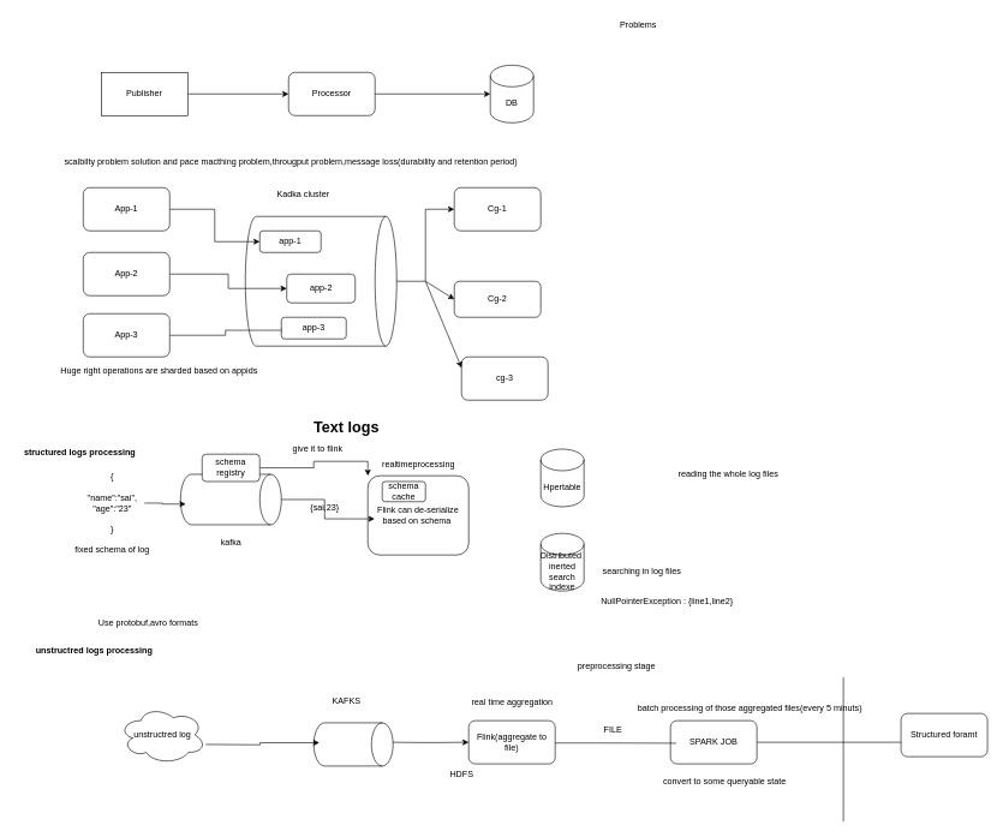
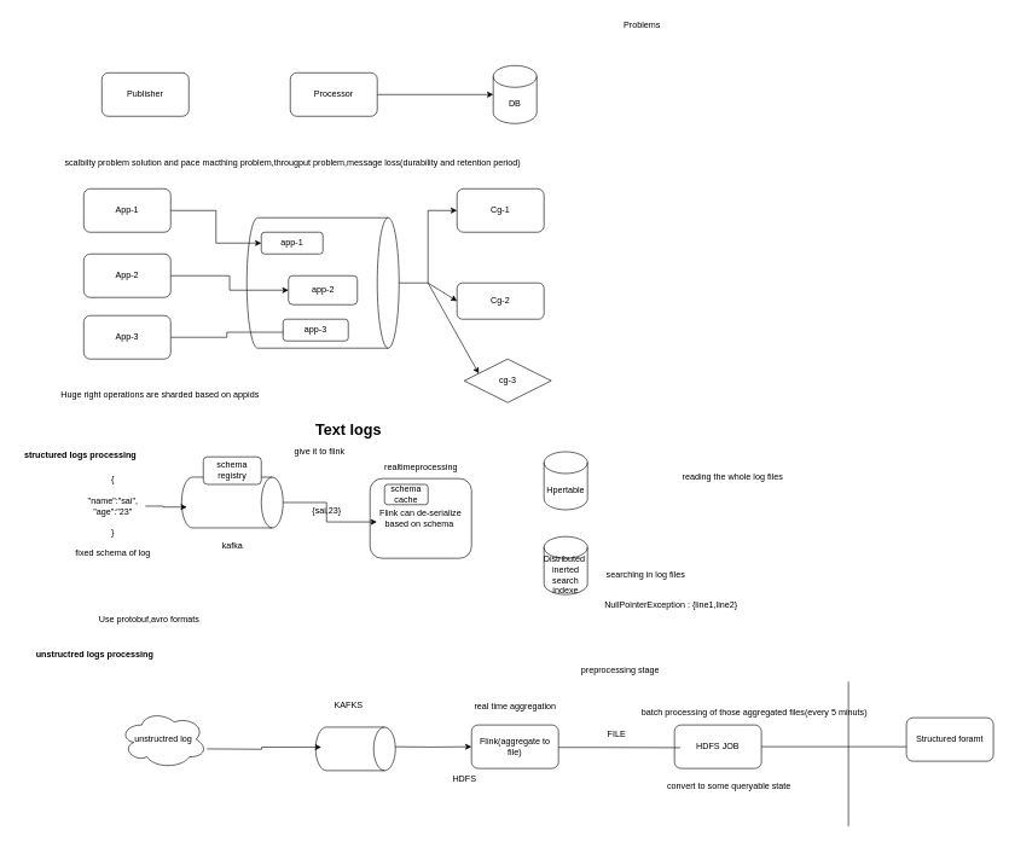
- <mxCell id="5" value="Publisher" style="whiteSpace=wrap;html=1;rounded=0;" vertex="1" parent="1"><mxGeometry x="140" y="100" width="120" height="60" as="geometry" /></mxCell>
+ <mxCell id="5" value="Publisher" style="rounded=1;whiteSpace=wrap;html=1;" vertex="1" parent="1"><mxGeometry x="140" y="100" width="120" height="60" as="geometry" /></mxCell>
- <mxCell id="4" style="edgeStyle=orthogonalEdgeStyle;rounded=0;orthogonalLoop=1;jettySize=auto;html=1;entryX=0;entryY=0.5;entryDx=0;entryDy=0;" edge="1" parent="1" source="5" target="3"><mxGeometry relative="1" as="geometry" /></mxCell>
- <mxCell id="19" value="Kadka cluster" style="text;html=1;align=center;verticalAlign=middle;resizable=0;points=[];autosize=1;strokeColor=none;fillColor=none;" vertex="1" parent="1"><mxGeometry x="370" y="255" width="100" height="30" as="geometry" /></mxCell>
- <mxCell id="28" value="Huge right operations are sharded based on appids" style="text;html=1;align=center;verticalAlign=middle;resizable=0;points=[];autosize=1;strokeColor=none;fillColor=none;" vertex="1" parent="1"><mxGeometry x="70" y="500" width="300" height="30" as="geometry" /></mxCell>
+ <mxCell id="28" value="Huge right operations are sharded based on appids" style="text;html=1;align=center;verticalAlign=middle;resizable=0;points=[];autosize=1;strokeColor=none;fillColor=none;" vertex="1" parent="1"><mxGeometry x="70" y="530" width="300" height="30" as="geometry" /></mxCell>
- <mxCell id="22" value="cg-3" style="rounded=1;whiteSpace=wrap;html=1;" vertex="1" parent="1"><mxGeometry x="640" y="495" width="120" height="60" as="geometry" /></mxCell>
+ <mxCell id="22" value="cg-3" style="rhombus;whiteSpace=wrap;html=1;" vertex="1" parent="1"><mxGeometry x="640" y="495" width="120" height="60" as="geometry" /></mxCell>
- <mxCell id="45" style="edgeStyle=orthogonalEdgeStyle;rounded=0;orthogonalLoop=1;jettySize=auto;html=1;entryX=0;entryY=0;entryDx=0;entryDy=0;" edge="1" parent="1" source="46" target="35"><mxGeometry relative="1" as="geometry" /></mxCell>
- <mxCell id="52" value="Use protobuf,avro formats" style="text;html=1;align=center;verticalAlign=middle;resizable=0;points=[];autosize=1;strokeColor=none;fillColor=none;" vertex="1" parent="1"><mxGeometry x="125" y="850" width="160" height="30" as="geometry" /></mxCell>
+ <mxCell id="52" value="Use protobuf,avro formats" style="text;html=1;align=center;verticalAlign=middle;resizable=0;points=[];autosize=1;strokeColor=none;fillColor=none;" vertex="1" parent="1"><mxGeometry x="125" y="840" width="160" height="30" as="geometry" /></mxCell>
- <mxCell id="31" value="SPARK JOB" style="rounded=1;whiteSpace=wrap;html=1;" vertex="1" parent="1"><mxGeometry x="930" y="1000" width="120" height="60" as="geometry" /></mxCell>
+ <mxCell id="31" value="HDFS JOB" style="rounded=1;whiteSpace=wrap;html=1;" vertex="1" parent="1"><mxGeometry x="930" y="1000" width="120" height="60" as="geometry" /></mxCell>
